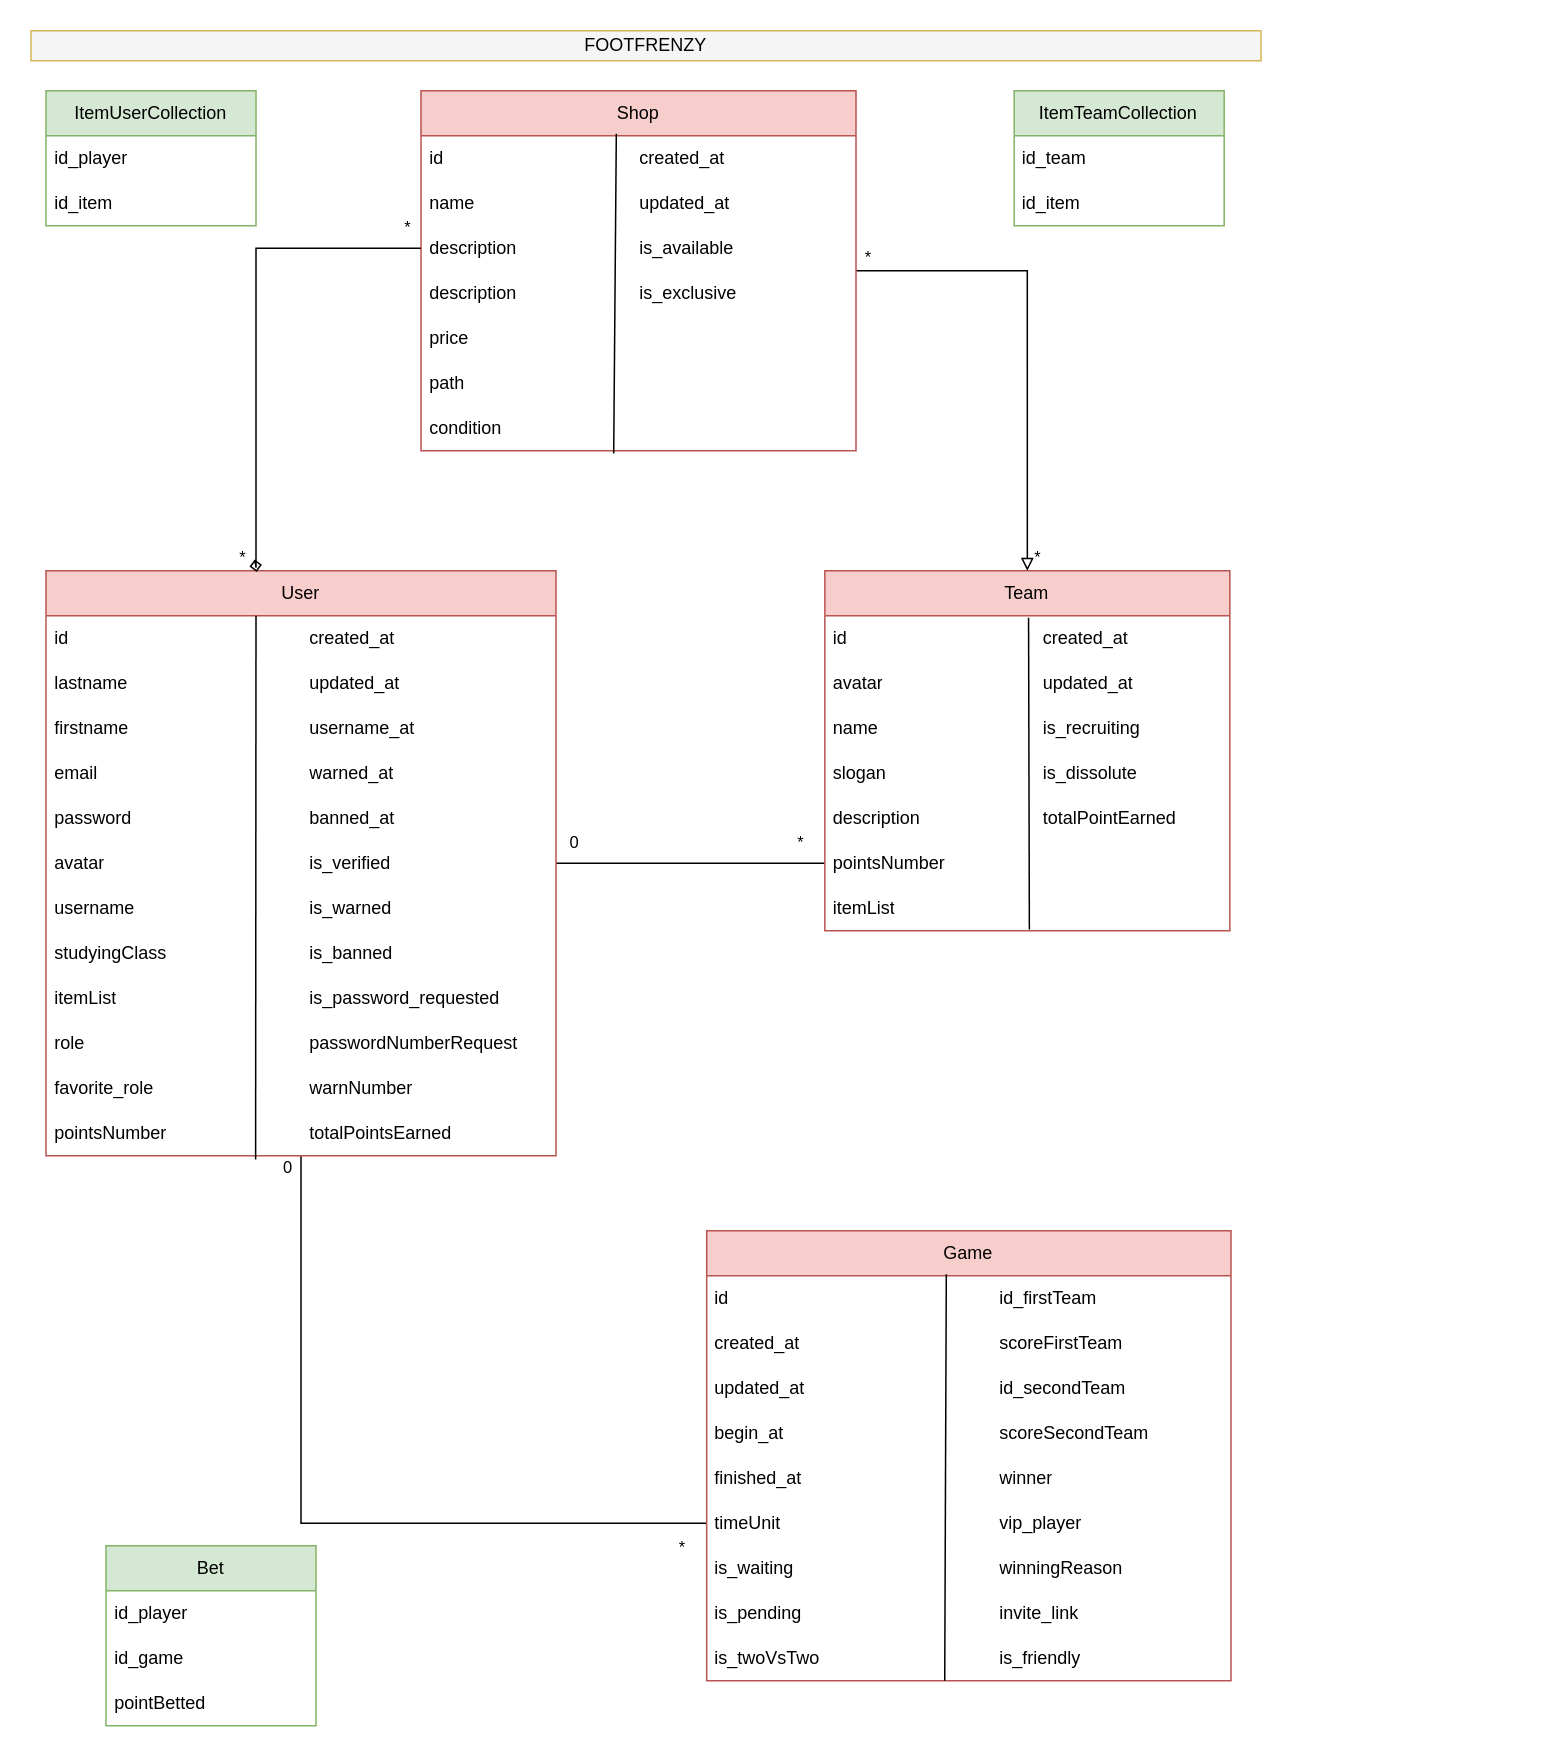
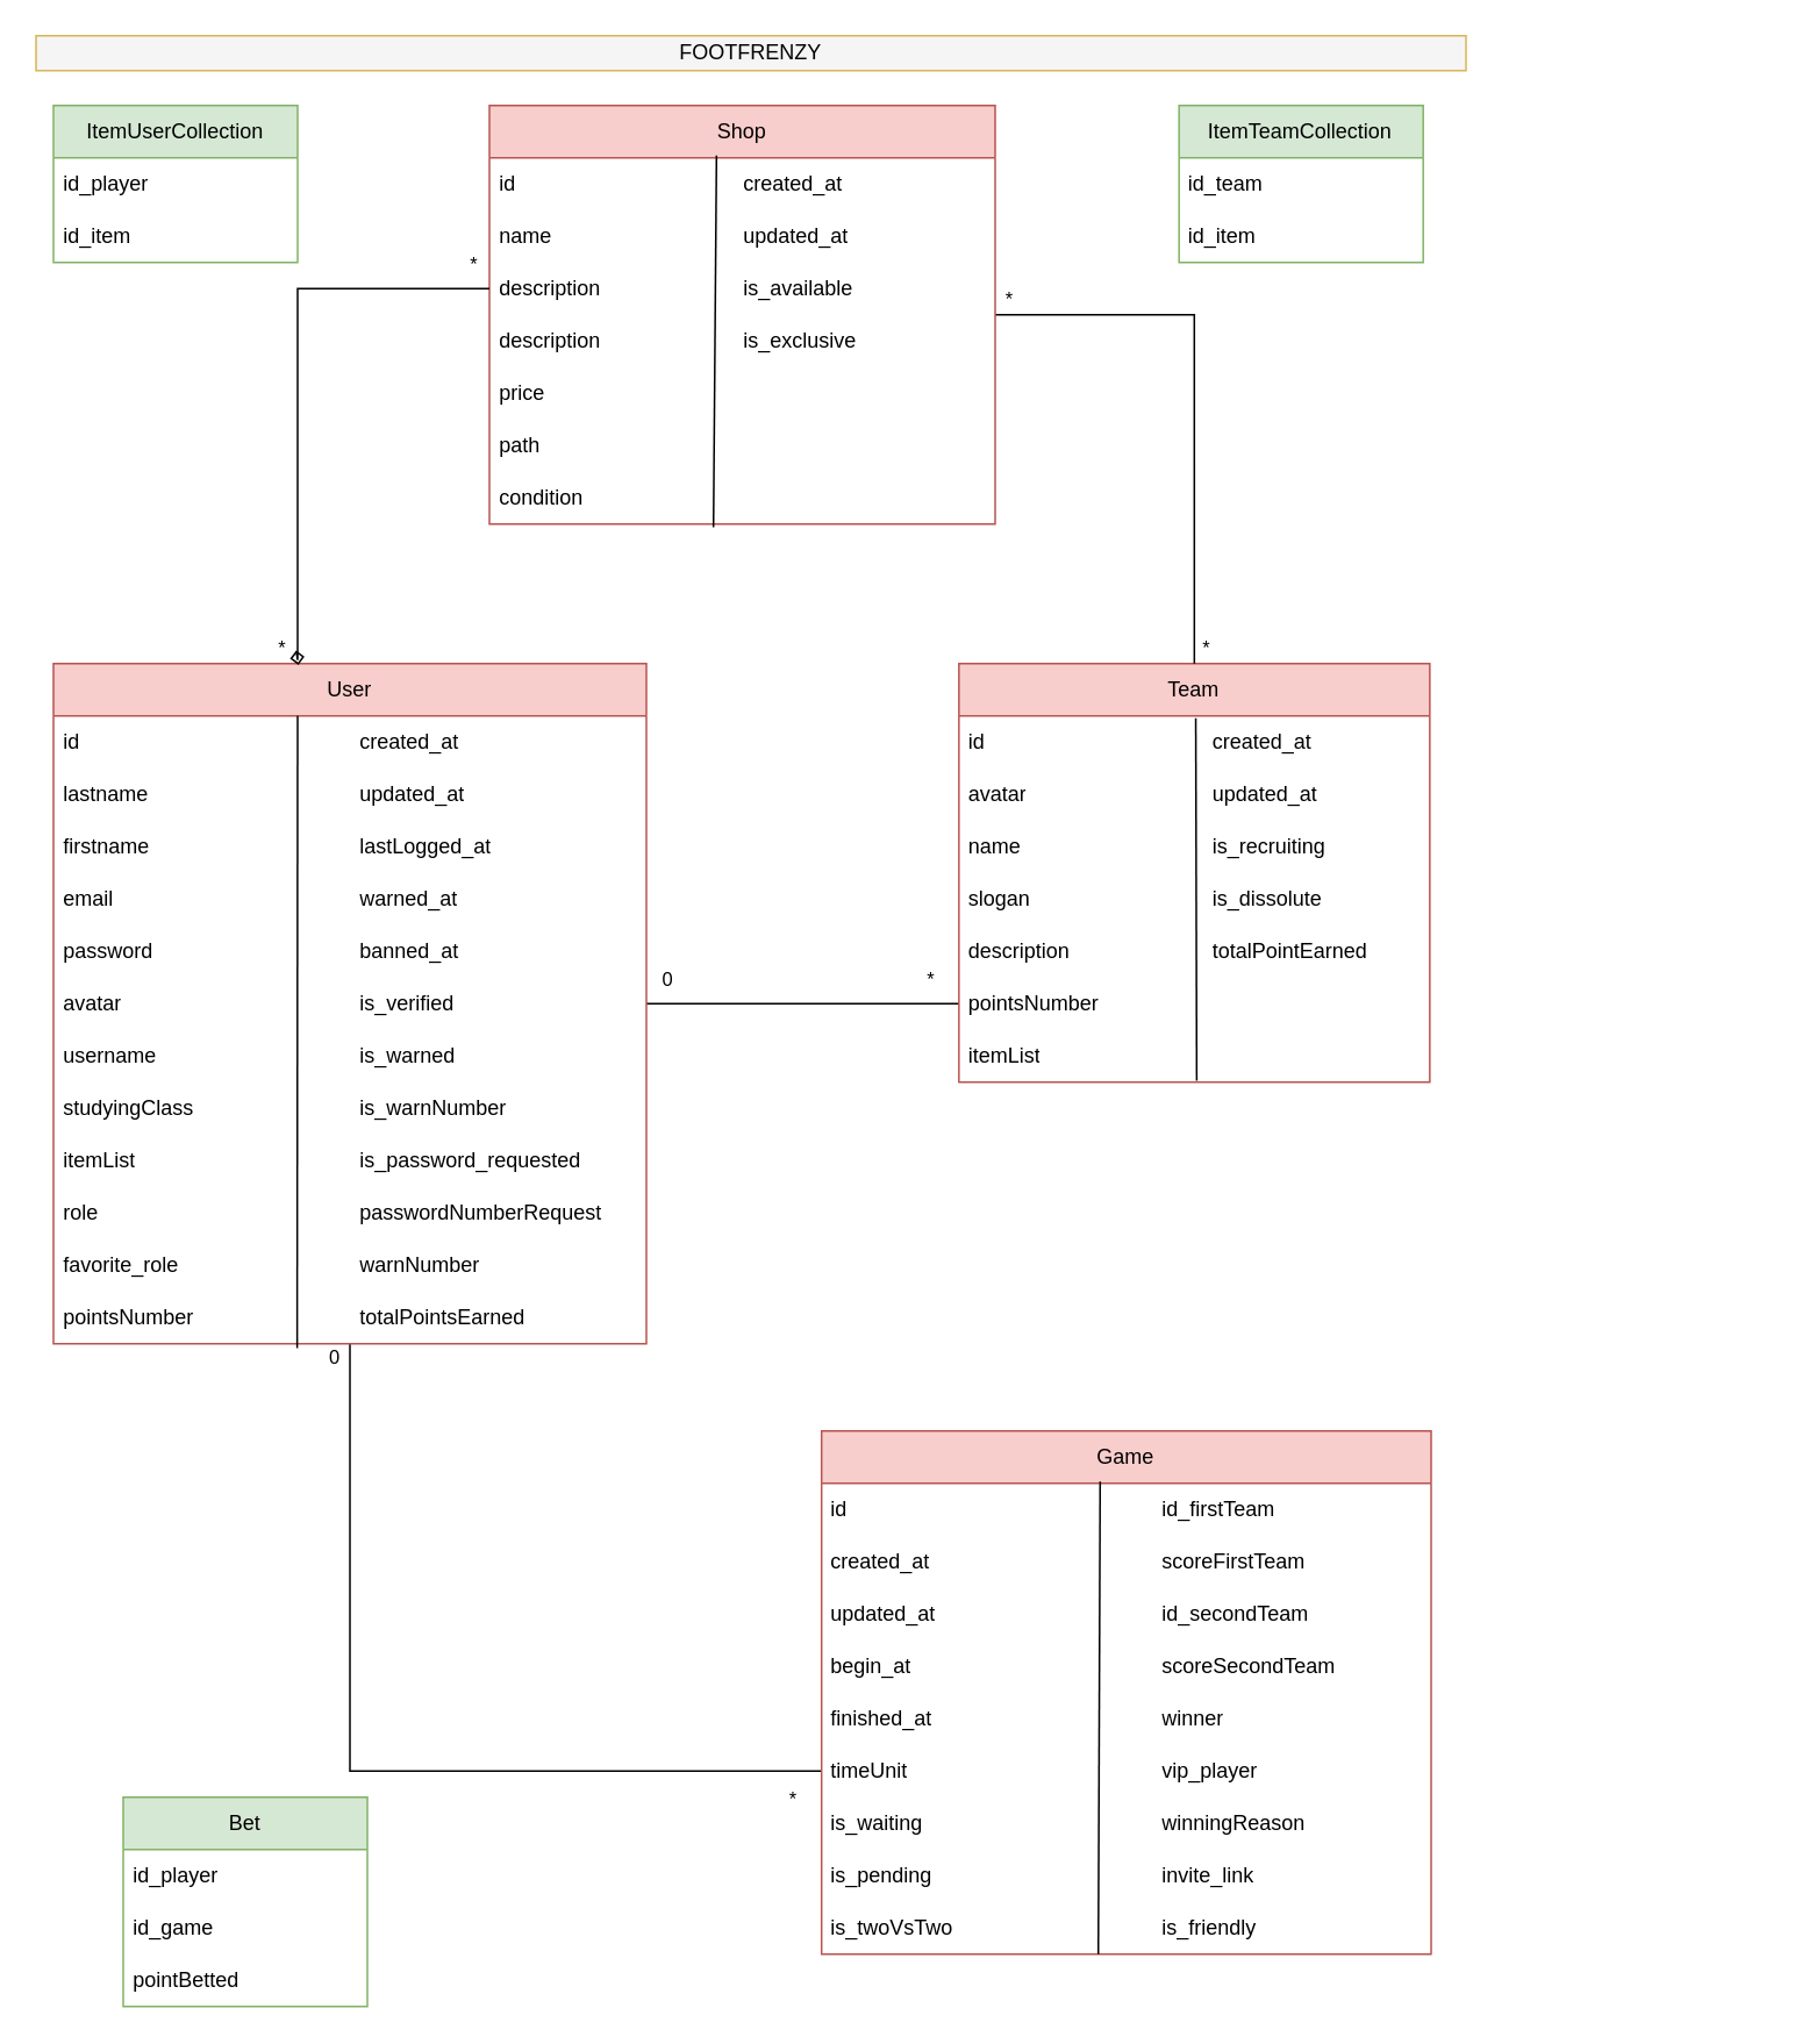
- <mxCell id="68" style="edgeStyle=orthogonalEdgeStyle;rounded=0;orthogonalLoop=1;jettySize=auto;html=1;entryX=0.5;entryY=0;entryDx=0;entryDy=0;endArrow=block;endFill=0;" parent="1" source="71" target="33" edge="1"><mxGeometry relative="1" as="geometry"><Array as="points"><mxPoint x="684" y="180" /></Array></mxGeometry></mxCell>
+ <mxCell id="68" style="edgeStyle=orthogonalEdgeStyle;rounded=0;orthogonalLoop=1;jettySize=auto;html=1;entryX=0.5;entryY=0;entryDx=0;entryDy=0;endArrow=none;endFill=0;" parent="1" source="71" target="33" edge="1"><mxGeometry relative="1" as="geometry"><Array as="points"><mxPoint x="684" y="180" /></Array></mxGeometry></mxCell>
- <mxCell id="23" value="username_at" style="text;strokeColor=none;fillColor=none;align=left;verticalAlign=middle;spacingLeft=4;spacingRight=4;overflow=hidden;points=[[0,0.5],[1,0.5]];portConstraint=eastwest;rotatable=0;whiteSpace=wrap;html=1;" parent="1" vertex="1"><mxGeometry x="200" y="470" width="170" height="30" as="geometry" /></mxCell>
+ <mxCell id="23" value="lastLogged_at" style="text;strokeColor=none;fillColor=none;align=left;verticalAlign=middle;spacingLeft=4;spacingRight=4;overflow=hidden;points=[[0,0.5],[1,0.5]];portConstraint=eastwest;rotatable=0;whiteSpace=wrap;html=1;" parent="1" vertex="1"><mxGeometry x="200" y="470" width="170" height="30" as="geometry" /></mxCell>
- <mxCell id="29" value="is_banned" style="text;strokeColor=none;fillColor=none;align=left;verticalAlign=middle;spacingLeft=4;spacingRight=4;overflow=hidden;points=[[0,0.5],[1,0.5]];portConstraint=eastwest;rotatable=0;whiteSpace=wrap;html=1;" parent="1" vertex="1"><mxGeometry x="200" y="620" width="170" height="30" as="geometry" /></mxCell>
+ <mxCell id="29" value="is_warnNumber" style="text;strokeColor=none;fillColor=none;align=left;verticalAlign=middle;spacingLeft=4;spacingRight=4;overflow=hidden;points=[[0,0.5],[1,0.5]];portConstraint=eastwest;rotatable=0;whiteSpace=wrap;html=1;" parent="1" vertex="1"><mxGeometry x="200" y="620" width="170" height="30" as="geometry" /></mxCell>
